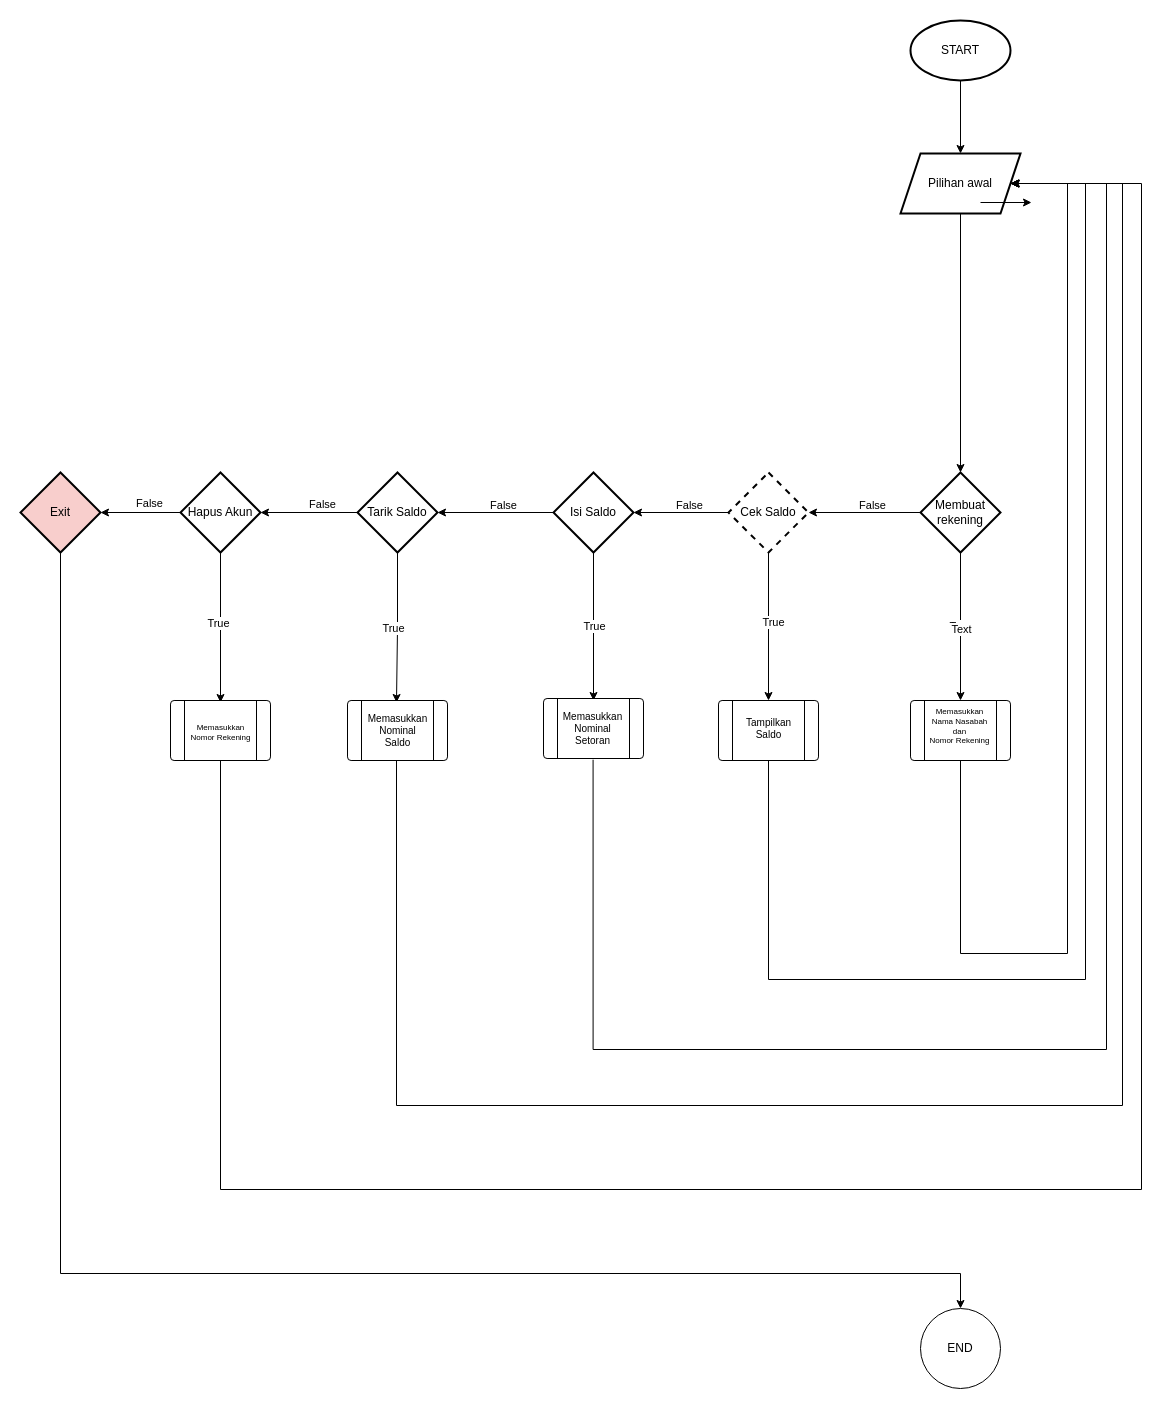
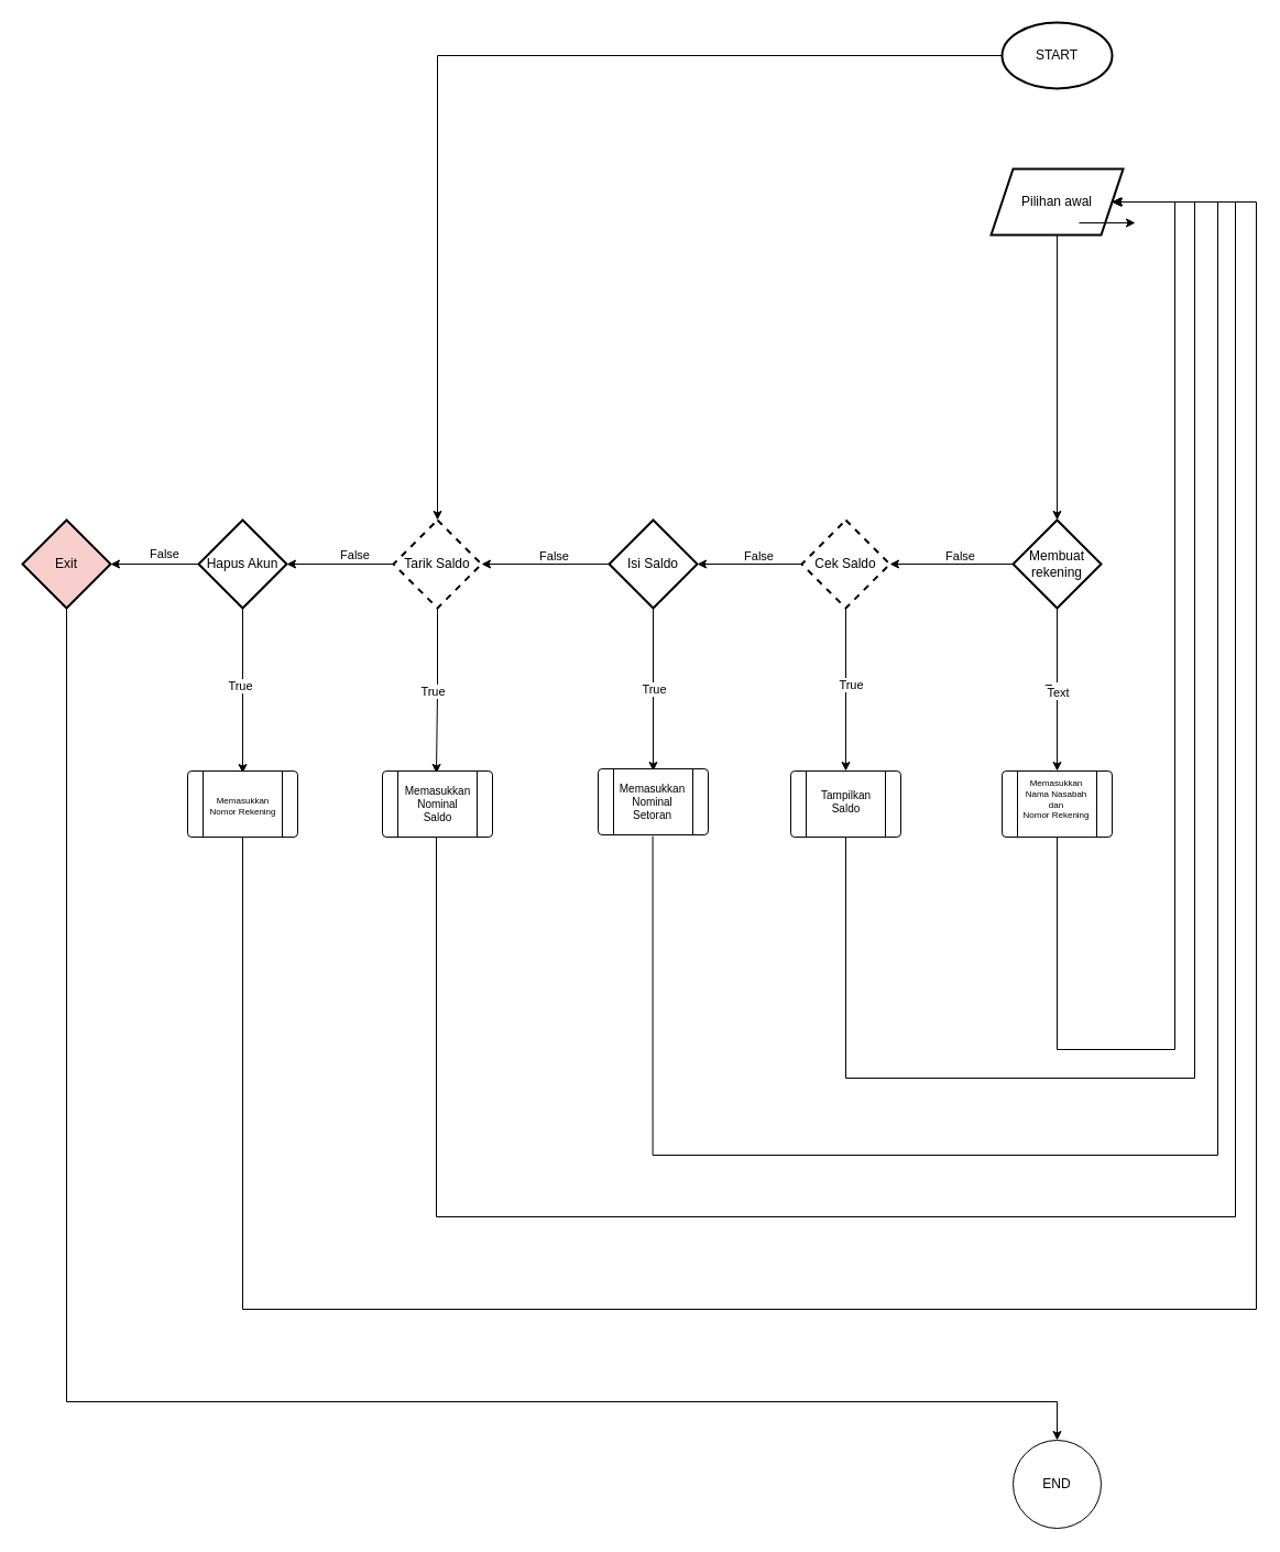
- <mxCell id="2" value="" style="edgeStyle=orthogonalEdgeStyle;rounded=0;orthogonalLoop=1;jettySize=auto;html=1;" parent="1" source="3" target="5" edge="1"><mxGeometry relative="1" as="geometry" /></mxCell>
+ <mxCell id="2" value="" style="edgeStyle=orthogonalEdgeStyle;rounded=0;orthogonalLoop=1;jettySize=auto;html=1;" parent="1" source="3" target="22" edge="1"><mxGeometry relative="1" as="geometry" /></mxCell>
- <mxCell id="22" value="Tarik Saldo" style="rhombus;whiteSpace=wrap;html=1;strokeWidth=2;" parent="1" vertex="1"><mxGeometry x="357" y="472" width="80" height="80" as="geometry" /></mxCell>
+ <mxCell id="22" value="Tarik Saldo" style="rhombus;whiteSpace=wrap;html=1;strokeWidth=2;dashed=1;" parent="1" vertex="1"><mxGeometry x="357" y="472" width="80" height="80" as="geometry" /></mxCell>
